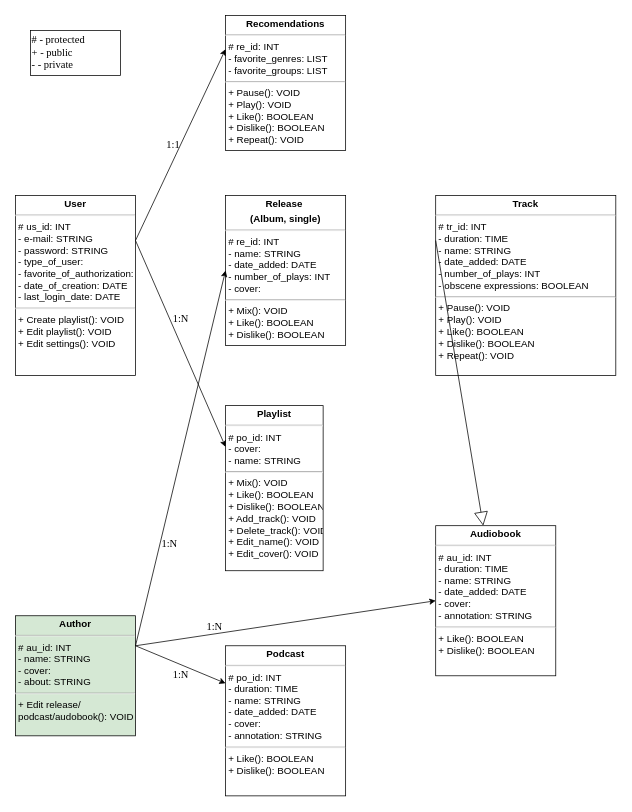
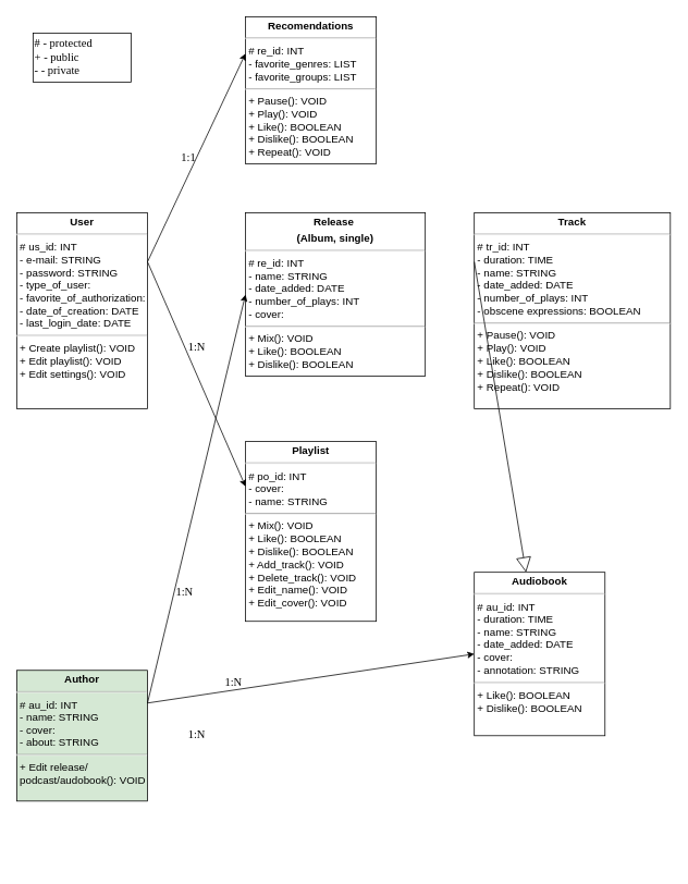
- <mxCell id="3" value="&lt;p style=&quot;margin: 4px 0px 0px; text-align: center; font-size: 13px;&quot;&gt;&lt;b style=&quot;font-size: 13px;&quot;&gt;Release&amp;nbsp;&lt;/b&gt;&lt;/p&gt;&lt;p style=&quot;margin: 4px 0px 0px; text-align: center; font-size: 13px;&quot;&gt;&lt;b style=&quot;font-size: 13px;&quot;&gt;(Album, single)&lt;/b&gt;&lt;/p&gt;&lt;hr style=&quot;font-size: 13px;&quot;&gt;&lt;p style=&quot;margin: 0px 0px 0px 4px; font-size: 13px;&quot;&gt;# re_id: INT&lt;/p&gt;&lt;p style=&quot;border-color: var(--border-color); margin: 0px 0px 0px 4px; font-size: 13px;&quot;&gt;- name: STRING&lt;br style=&quot;border-color: var(--border-color); font-size: 13px;&quot;&gt;&lt;/p&gt;&lt;p style=&quot;border-color: var(--border-color); margin: 0px 0px 0px 4px; font-size: 13px;&quot;&gt;- date_added: DATE&lt;br style=&quot;border-color: var(--border-color); font-size: 13px;&quot;&gt;&lt;/p&gt;&lt;p style=&quot;border-color: var(--border-color); margin: 0px 0px 0px 4px; font-size: 13px;&quot;&gt;- number_of_plays: INT&lt;/p&gt;&lt;p style=&quot;border-color: var(--border-color); margin: 0px 0px 0px 4px; font-size: 13px;&quot;&gt;- cover:&amp;nbsp;&lt;/p&gt;&lt;hr style=&quot;font-size: 13px;&quot;&gt;&lt;p style=&quot;border-color: var(--border-color); margin: 0px 0px 0px 4px;&quot;&gt;+ Mix(): VOID&lt;/p&gt;&lt;p style=&quot;border-color: var(--border-color); margin: 0px 0px 0px 4px;&quot;&gt;+ Like(): BOOLEAN&lt;/p&gt;&lt;p style=&quot;border-color: var(--border-color); margin: 0px 0px 0px 4px;&quot;&gt;+ Dislike(): BOOLEAN&lt;/p&gt;" style="verticalAlign=top;align=left;overflow=fill;fontSize=13;fontFamily=Helvetica;html=1;" parent="1" vertex="1"><mxGeometry x="300" y="260" width="160" height="200" as="geometry" /></mxCell>
+ <mxCell id="3" value="&lt;p style=&quot;margin: 4px 0px 0px; text-align: center; font-size: 13px;&quot;&gt;&lt;b style=&quot;font-size: 13px;&quot;&gt;Release&amp;nbsp;&lt;/b&gt;&lt;/p&gt;&lt;p style=&quot;margin: 4px 0px 0px; text-align: center; font-size: 13px;&quot;&gt;&lt;b style=&quot;font-size: 13px;&quot;&gt;(Album, single)&lt;/b&gt;&lt;/p&gt;&lt;hr style=&quot;font-size: 13px;&quot;&gt;&lt;p style=&quot;margin: 0px 0px 0px 4px; font-size: 13px;&quot;&gt;# re_id: INT&lt;/p&gt;&lt;p style=&quot;border-color: var(--border-color); margin: 0px 0px 0px 4px; font-size: 13px;&quot;&gt;- name: STRING&lt;br style=&quot;border-color: var(--border-color); font-size: 13px;&quot;&gt;&lt;/p&gt;&lt;p style=&quot;border-color: var(--border-color); margin: 0px 0px 0px 4px; font-size: 13px;&quot;&gt;- date_added: DATE&lt;br style=&quot;border-color: var(--border-color); font-size: 13px;&quot;&gt;&lt;/p&gt;&lt;p style=&quot;border-color: var(--border-color); margin: 0px 0px 0px 4px; font-size: 13px;&quot;&gt;- number_of_plays: INT&lt;/p&gt;&lt;p style=&quot;border-color: var(--border-color); margin: 0px 0px 0px 4px; font-size: 13px;&quot;&gt;- cover:&amp;nbsp;&lt;/p&gt;&lt;hr style=&quot;font-size: 13px;&quot;&gt;&lt;p style=&quot;border-color: var(--border-color); margin: 0px 0px 0px 4px;&quot;&gt;+ Mix(): VOID&lt;/p&gt;&lt;p style=&quot;border-color: var(--border-color); margin: 0px 0px 0px 4px;&quot;&gt;+ Like(): BOOLEAN&lt;/p&gt;&lt;p style=&quot;border-color: var(--border-color); margin: 0px 0px 0px 4px;&quot;&gt;+ Dislike(): BOOLEAN&lt;/p&gt;" style="verticalAlign=top;align=left;overflow=fill;fontSize=13;fontFamily=Helvetica;html=1;" parent="1" vertex="1"><mxGeometry x="300" y="260" width="220" height="200" as="geometry" /></mxCell>
- <mxCell id="5" value="&lt;p style=&quot;margin: 4px 0px 0px; text-align: center; font-size: 13px;&quot;&gt;&lt;b style=&quot;font-size: 13px;&quot;&gt;Playlist&lt;/b&gt;&lt;/p&gt;&lt;hr style=&quot;font-size: 13px;&quot;&gt;&lt;p style=&quot;margin: 0px 0px 0px 4px; font-size: 13px;&quot;&gt;# po_id: INT&lt;/p&gt;&lt;p style=&quot;margin: 0px 0px 0px 4px; font-size: 13px;&quot;&gt;- cover:&amp;nbsp;&lt;br&gt;&lt;/p&gt;&lt;p style=&quot;margin: 0px 0px 0px 4px; font-size: 13px;&quot;&gt;- name: STRING&lt;br&gt;&lt;/p&gt;&lt;hr style=&quot;font-size: 13px;&quot;&gt;&lt;p style=&quot;margin: 0px 0px 0px 4px; font-size: 13px;&quot;&gt;+ Mix(): VOID&lt;/p&gt;&lt;p style=&quot;border-color: var(--border-color); margin: 0px 0px 0px 4px;&quot;&gt;+ Like(): BOOLEAN&lt;/p&gt;&lt;p style=&quot;border-color: var(--border-color); margin: 0px 0px 0px 4px;&quot;&gt;+ Dislike(): BOOLEAN&lt;/p&gt;&lt;p style=&quot;border-color: var(--border-color); margin: 0px 0px 0px 4px;&quot;&gt;+ Add_track(): VOID&lt;/p&gt;&lt;p style=&quot;border-color: var(--border-color); margin: 0px 0px 0px 4px;&quot;&gt;+ Delete_track(): VOID&lt;br&gt;&lt;/p&gt;&lt;p style=&quot;border-color: var(--border-color); margin: 0px 0px 0px 4px;&quot;&gt;+ Edit_name(): VOID&lt;/p&gt;&lt;p style=&quot;border-color: var(--border-color); margin: 0px 0px 0px 4px;&quot;&gt;+ Edit_cover(): VOID&lt;br&gt;&lt;/p&gt;" style="verticalAlign=top;align=left;overflow=fill;fontSize=13;fontFamily=Helvetica;html=1;" parent="1" vertex="1"><mxGeometry x="300" y="540" width="130" height="220" as="geometry" /></mxCell>
+ <mxCell id="5" value="&lt;p style=&quot;margin: 4px 0px 0px; text-align: center; font-size: 13px;&quot;&gt;&lt;b style=&quot;font-size: 13px;&quot;&gt;Playlist&lt;/b&gt;&lt;/p&gt;&lt;hr style=&quot;font-size: 13px;&quot;&gt;&lt;p style=&quot;margin: 0px 0px 0px 4px; font-size: 13px;&quot;&gt;# po_id: INT&lt;/p&gt;&lt;p style=&quot;margin: 0px 0px 0px 4px; font-size: 13px;&quot;&gt;- cover:&amp;nbsp;&lt;br&gt;&lt;/p&gt;&lt;p style=&quot;margin: 0px 0px 0px 4px; font-size: 13px;&quot;&gt;- name: STRING&lt;br&gt;&lt;/p&gt;&lt;hr style=&quot;font-size: 13px;&quot;&gt;&lt;p style=&quot;margin: 0px 0px 0px 4px; font-size: 13px;&quot;&gt;+ Mix(): VOID&lt;/p&gt;&lt;p style=&quot;border-color: var(--border-color); margin: 0px 0px 0px 4px;&quot;&gt;+ Like(): BOOLEAN&lt;/p&gt;&lt;p style=&quot;border-color: var(--border-color); margin: 0px 0px 0px 4px;&quot;&gt;+ Dislike(): BOOLEAN&lt;/p&gt;&lt;p style=&quot;border-color: var(--border-color); margin: 0px 0px 0px 4px;&quot;&gt;+ Add_track(): VOID&lt;/p&gt;&lt;p style=&quot;border-color: var(--border-color); margin: 0px 0px 0px 4px;&quot;&gt;+ Delete_track(): VOID&lt;br&gt;&lt;/p&gt;&lt;p style=&quot;border-color: var(--border-color); margin: 0px 0px 0px 4px;&quot;&gt;+ Edit_name(): VOID&lt;/p&gt;&lt;p style=&quot;border-color: var(--border-color); margin: 0px 0px 0px 4px;&quot;&gt;+ Edit_cover(): VOID&lt;br&gt;&lt;/p&gt;" style="verticalAlign=top;align=left;overflow=fill;fontSize=13;fontFamily=Helvetica;html=1;" parent="1" vertex="1"><mxGeometry x="300" y="540" width="160" height="220" as="geometry" /></mxCell>
- <mxCell id="14" value="" style="endArrow=classic;html=1;rounded=0;exitX=1;exitY=0.25;exitDx=0;exitDy=0;entryX=0;entryY=0.25;entryDx=0;entryDy=0;" parent="1" source="4" target="7" edge="1"><mxGeometry width="50" height="50" relative="1" as="geometry"><mxPoint x="200" y="820" as="sourcePoint" /><mxPoint x="280" y="820" as="targetPoint" /></mxGeometry></mxCell>
- <mxCell id="7" value="&lt;p style=&quot;margin: 4px 0px 0px; text-align: center; font-size: 13px;&quot;&gt;&lt;b style=&quot;font-size: 13px;&quot;&gt;Podcast&lt;/b&gt;&lt;/p&gt;&lt;hr style=&quot;font-size: 13px;&quot;&gt;&lt;p style=&quot;margin: 0px 0px 0px 4px; font-size: 13px;&quot;&gt;# po_id: INT&lt;/p&gt;&lt;p style=&quot;border-color: var(--border-color); margin: 0px 0px 0px 4px;&quot;&gt;- duration: TIME&lt;/p&gt;&lt;p style=&quot;border-color: var(--border-color); margin: 0px 0px 0px 4px;&quot;&gt;- name: STRING&lt;br style=&quot;border-color: var(--border-color);&quot;&gt;&lt;/p&gt;&lt;p style=&quot;border-color: var(--border-color); margin: 0px 0px 0px 4px;&quot;&gt;- date_added: DATE&lt;/p&gt;&lt;p style=&quot;border-color: var(--border-color); margin: 0px 0px 0px 4px;&quot;&gt;- cover:&amp;nbsp;&lt;br&gt;&lt;/p&gt;&lt;p style=&quot;border-color: var(--border-color); margin: 0px 0px 0px 4px;&quot;&gt;-&amp;nbsp;annotation: STRING&lt;/p&gt;&lt;hr style=&quot;font-size: 13px;&quot;&gt;&lt;p style=&quot;border-color: var(--border-color); margin: 0px 0px 0px 4px;&quot;&gt;+ Like(): BOOLEAN&lt;/p&gt;&lt;p style=&quot;border-color: var(--border-color); margin: 0px 0px 0px 4px;&quot;&gt;+ Dislike(): BOOLEAN&lt;/p&gt;" style="verticalAlign=top;align=left;overflow=fill;fontSize=13;fontFamily=Helvetica;html=1;" parent="1" vertex="1"><mxGeometry x="300" y="860" width="160" height="200" as="geometry" /></mxCell>
